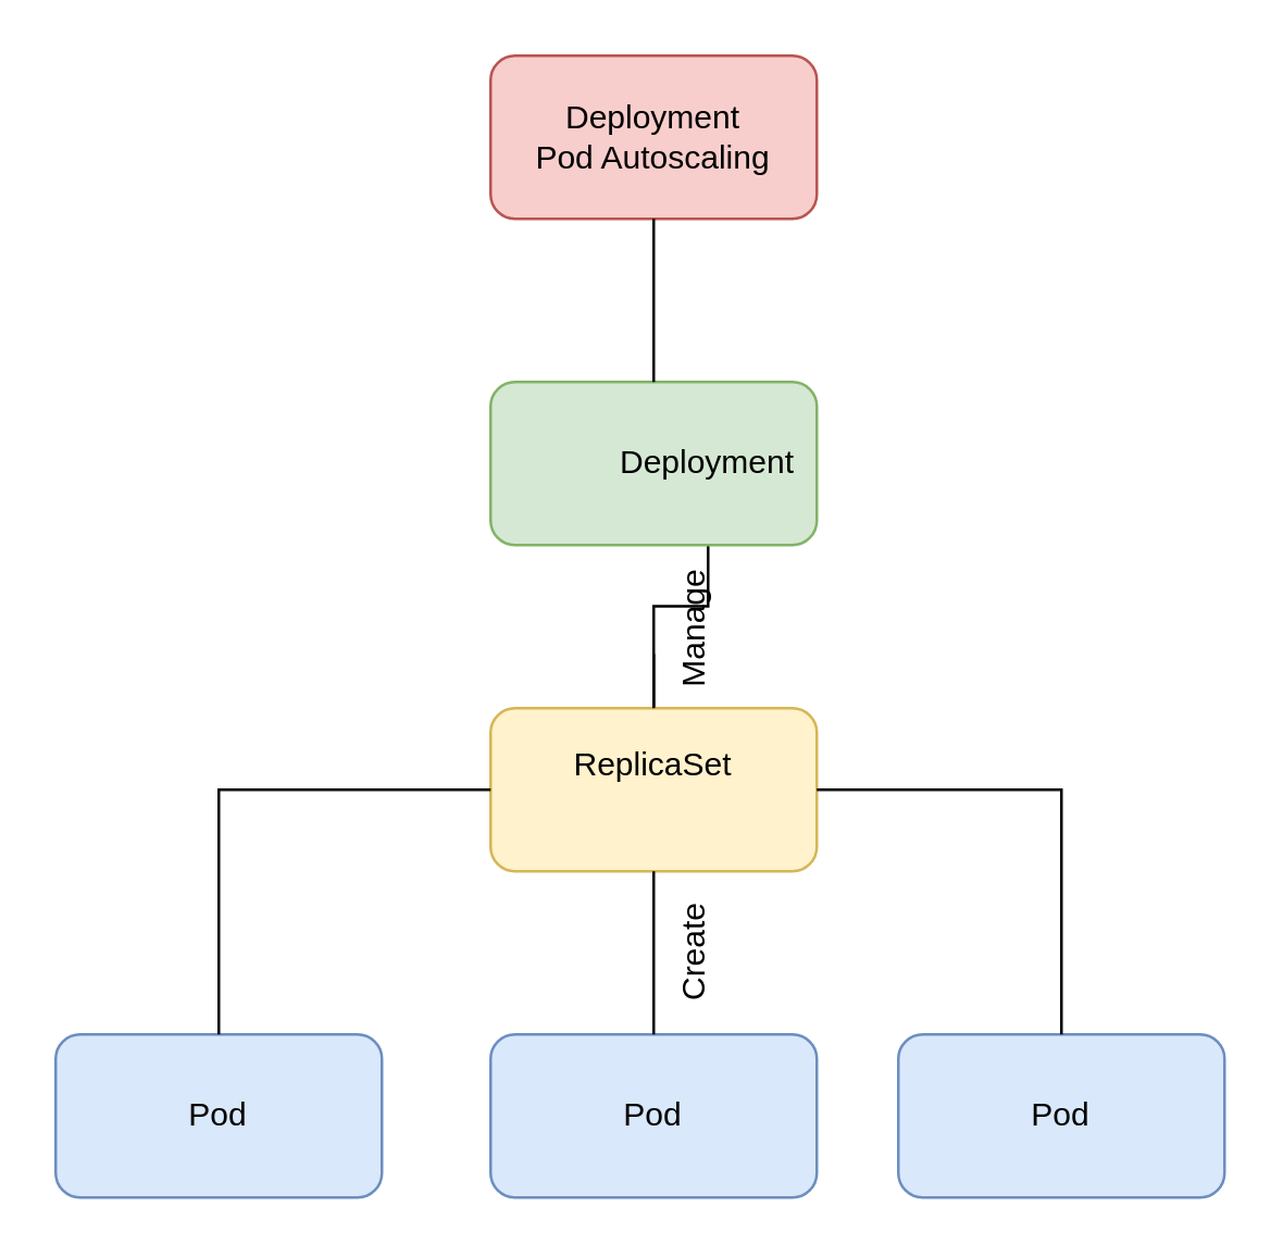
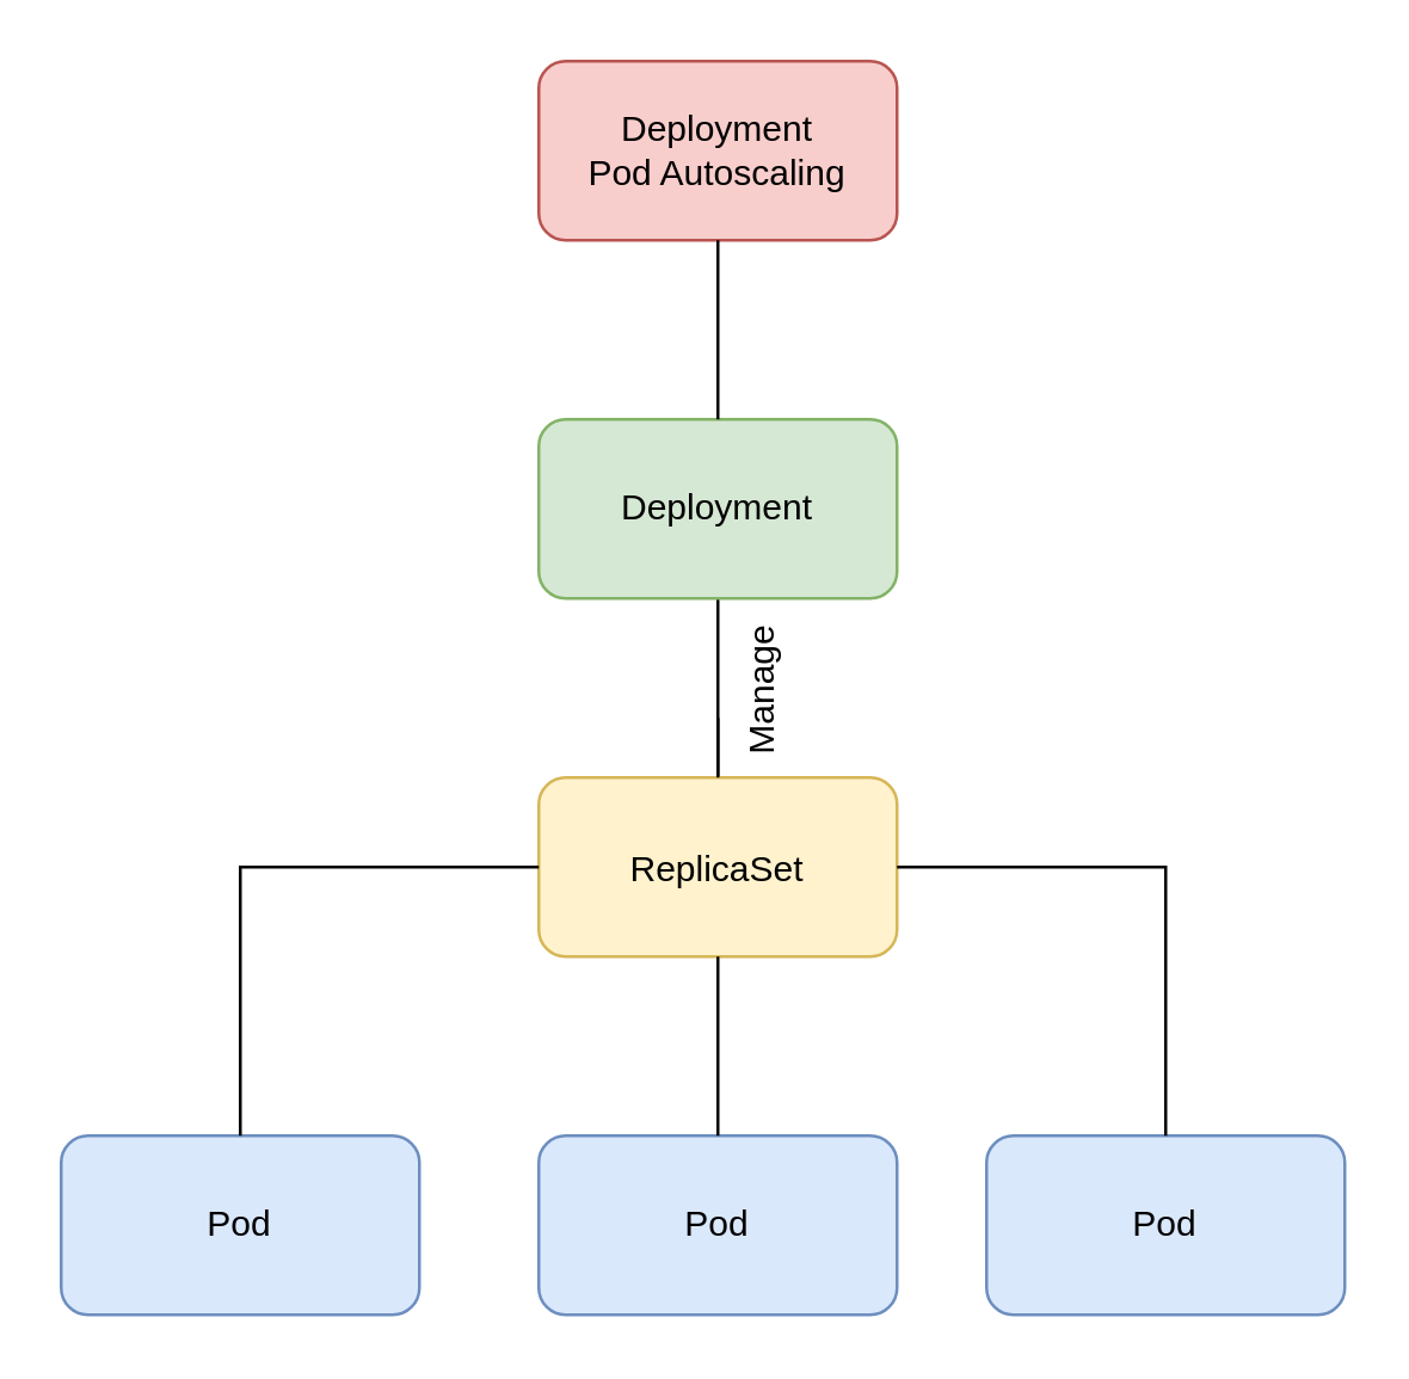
- <mxCell id="20" value="Deployment" style="text;html=1;align=center;verticalAlign=middle;whiteSpace=wrap;rounded=0;" parent="1" vertex="1"><mxGeometry x="230" y="155" width="60" height="30" as="geometry" /></mxCell>
+ <mxCell id="20" value="Deployment" style="text;html=1;align=center;verticalAlign=middle;whiteSpace=wrap;rounded=0;" parent="1" vertex="1"><mxGeometry x="210" y="155" width="60" height="30" as="geometry" /></mxCell>
- <mxCell id="18" value="ReplicaSet&lt;div&gt;&lt;div&gt;&lt;br&gt;&lt;/div&gt;&lt;/div&gt;" style="text;html=1;align=center;verticalAlign=middle;whiteSpace=wrap;rounded=0;" parent="1" vertex="1"><mxGeometry x="210" y="280" width="60" height="16.25" as="geometry" /></mxCell>
+ <mxCell id="18" value="ReplicaSet&lt;div&gt;&lt;div&gt;&lt;br&gt;&lt;/div&gt;&lt;/div&gt;" style="text;html=1;align=center;verticalAlign=middle;whiteSpace=wrap;rounded=0;" parent="1" vertex="1"><mxGeometry x="210" y="290" width="60" height="16.25" as="geometry" /></mxCell>
- <mxCell id="22" value="Create" style="text;html=1;align=center;verticalAlign=middle;whiteSpace=wrap;rounded=0;horizontal=0;" vertex="1" parent="1"><mxGeometry x="225" y="335" width="60" height="30" as="geometry" /></mxCell>
